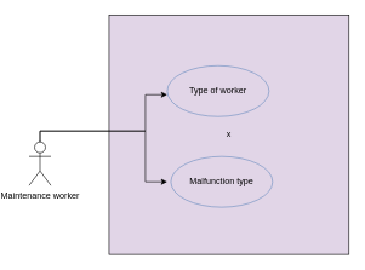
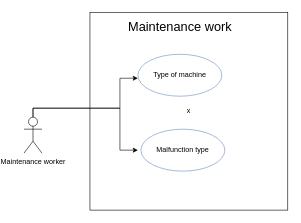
+ <mxCell id="8" value="&lt;span style=&quot;font-size: 16.0pt ; line-height: 115% ; font-family: &amp;#34;arial&amp;#34; , sans-serif&quot;&gt;Maintenance work&lt;/span&gt;" style="text;html=1;align=center;verticalAlign=middle;resizable=0;points=[];autosize=1;fontSize=19;" parent="1" vertex="1"><mxGeometry x="185" y="30" width="190" height="30" as="geometry" /></mxCell>
- <mxCell id="7" value="Type of worker" style="ellipse;whiteSpace=wrap;html=1;strokeColor=#6c8ebf;fillColor=none;" parent="1" vertex="1"><mxGeometry x="210" y="90" width="140" height="70" as="geometry" /></mxCell>
+ <mxCell id="7" value="Type of machine" style="ellipse;whiteSpace=wrap;html=1;strokeColor=#6c8ebf;fillColor=none;" parent="1" vertex="1"><mxGeometry x="210" y="90" width="140" height="70" as="geometry" /></mxCell>
- <mxCell id="2" value="x" style="rounded=0;whiteSpace=wrap;html=1;fillColor=#e1d5e7;" parent="1" vertex="1"><mxGeometry x="130" y="20" width="330" height="330" as="geometry" /></mxCell>
+ <mxCell id="2" value="x" style="rounded=0;whiteSpace=wrap;html=1;" parent="1" vertex="1"><mxGeometry x="130" y="20" width="330" height="330" as="geometry" /></mxCell>
